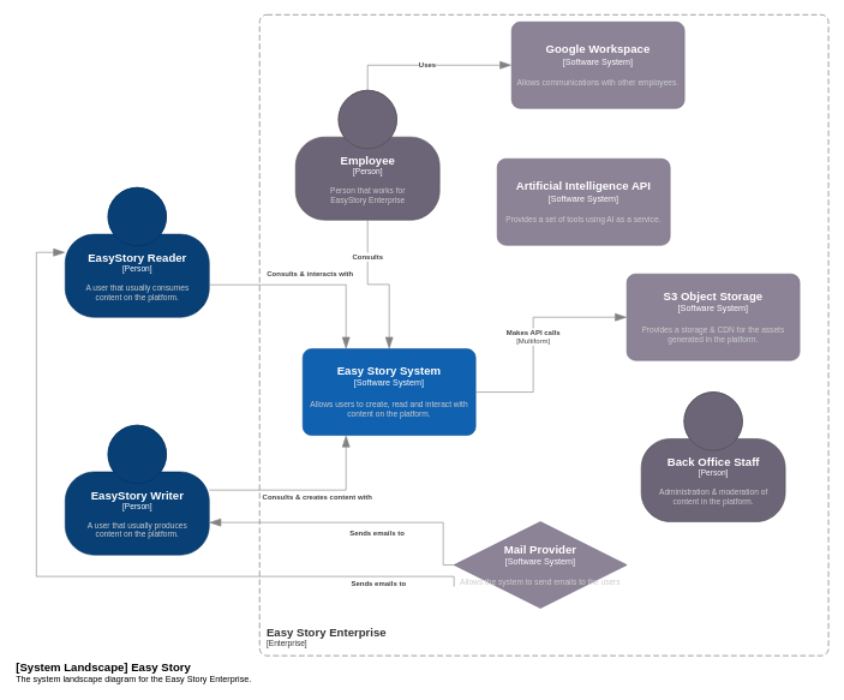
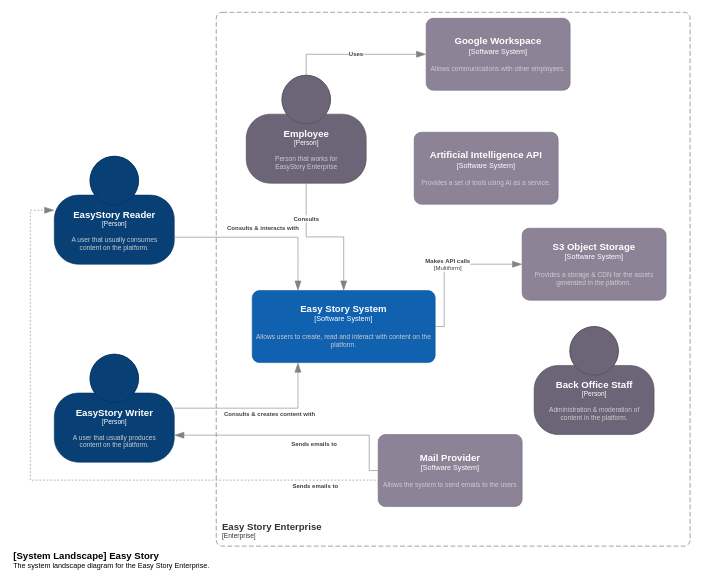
- <mxCell id="5" value="&lt;font style=&quot;font-size: 16px&quot;&gt;&lt;b&gt;Easy Story System&lt;/b&gt;&lt;/font&gt;&lt;div&gt;[Software System]&lt;/div&gt;&lt;br&gt;&lt;div&gt;&lt;font style=&quot;font-size: 11px&quot;&gt;&lt;font color=&quot;#cccccc&quot;&gt;Allows users to create, read and interact with content on the platform.&lt;/font&gt;&lt;/div&gt;" style="rounded=1;whiteSpace=wrap;html=1;labelBackgroundColor=none;fillColor=#1061B0;fontColor=#ffffff;align=center;arcSize=10;strokeColor=#0D5091;metaEdit=1;resizable=0;points=[[0.25,0,0],[0.5,0,0],[0.75,0,0],[1,0.25,0],[1,0.5,0],[1,0.75,0],[0.75,1,0],[0.5,1,0],[0.25,1,0],[0,0.75,0],[0,0.5,0],[0,0.25,0]];" parent="1" vertex="1"><mxGeometry x="420" y="484" width="240" height="120" as="geometry" /></mxCell>
+ <mxCell id="5" value="&lt;font style=&quot;font-size: 16px&quot;&gt;&lt;b&gt;Easy Story System&lt;/b&gt;&lt;/font&gt;&lt;div&gt;[Software System]&lt;/div&gt;&lt;br&gt;&lt;div&gt;&lt;font style=&quot;font-size: 11px&quot;&gt;&lt;font color=&quot;#cccccc&quot;&gt;Allows users to create, read and interact with content on the platform.&lt;/font&gt;&lt;/div&gt;" style="rounded=1;whiteSpace=wrap;html=1;labelBackgroundColor=none;fillColor=#1061B0;fontColor=#ffffff;align=center;arcSize=10;strokeColor=#0D5091;metaEdit=1;resizable=0;points=[[0.25,0,0],[0.5,0,0],[0.75,0,0],[1,0.25,0],[1,0.5,0],[1,0.75,0],[0.75,1,0],[0.5,1,0],[0.25,1,0],[0,0.75,0],[0,0.5,0],[0,0.25,0]];" parent="1" vertex="1"><mxGeometry x="420" y="484" width="305" height="120" as="geometry" /></mxCell>
- <mxCell id="8" value="&lt;font style=&quot;font-size: 16px&quot;&gt;&lt;b&gt;Mail Provider&lt;/b&gt;&lt;/font&gt;&lt;div&gt;[Software System]&lt;/div&gt;&lt;br&gt;&lt;div&gt;&lt;font style=&quot;font-size: 11px&quot;&gt;&lt;font color=&quot;#cccccc&quot;&gt;Allows the system to send emails to the users&lt;/font&gt;&lt;/div&gt;" style="rhombus;whiteSpace=wrap;html=1;labelBackgroundColor=none;fillColor=#8C8496;fontColor=#ffffff;align=center;arcSize=10;strokeColor=#736782;metaEdit=1;resizable=0;points=[[0.25,0,0],[0.5,0,0],[0.75,0,0],[1,0.25,0],[1,0.5,0],[1,0.75,0],[0.75,1,0],[0.5,1,0],[0.25,1,0],[0,0.75,0],[0,0.5,0],[0,0.25,0]];" parent="1" vertex="1"><mxGeometry x="630" y="724" width="240" height="120" as="geometry" /></mxCell>
+ <mxCell id="8" value="&lt;font style=&quot;font-size: 16px&quot;&gt;&lt;b&gt;Mail Provider&lt;/b&gt;&lt;/font&gt;&lt;div&gt;[Software System]&lt;/div&gt;&lt;br&gt;&lt;div&gt;&lt;font style=&quot;font-size: 11px&quot;&gt;&lt;font color=&quot;#cccccc&quot;&gt;Allows the system to send emails to the users&lt;/font&gt;&lt;/div&gt;" style="rounded=1;whiteSpace=wrap;html=1;labelBackgroundColor=none;fillColor=#8C8496;fontColor=#ffffff;align=center;arcSize=10;strokeColor=#736782;metaEdit=1;resizable=0;points=[[0.25,0,0],[0.5,0,0],[0.75,0,0],[1,0.25,0],[1,0.5,0],[1,0.75,0],[0.75,1,0],[0.5,1,0],[0.25,1,0],[0,0.75,0],[0,0.5,0],[0,0.25,0]];" parent="1" vertex="1"><mxGeometry x="630" y="724" width="240" height="120" as="geometry" /></mxCell>
- <mxCell id="13" value="&lt;div style=&quot;text-align: left&quot;&gt;&lt;div style=&quot;text-align: center&quot;&gt;&lt;b&gt;Sends emails to&lt;/b&gt;&lt;/div&gt;" style="endArrow=blockThin;html=1;fontSize=10;fontColor=#404040;strokeWidth=1;endFill=1;strokeColor=#828282;elbow=vertical;metaEdit=1;endSize=14;startSize=14;jumpStyle=arc;jumpSize=16;rounded=0;edgeStyle=orthogonalEdgeStyle;exitX=0;exitY=0.75;exitDx=0;exitDy=0;exitPerimeter=0;entryX=0;entryY=0.5;entryDx=0;entryDy=0;entryPerimeter=0;" parent="1" source="8" target="3" edge="1"><mxGeometry x="-0.78" y="10" width="240" relative="1" as="geometry"><mxPoint x="605" y="805" as="sourcePoint" /><mxPoint x="280" y="770" as="targetPoint" /><mxPoint as="offset" /><Array as="points"><mxPoint x="50" y="800" /><mxPoint x="50" y="350" /></Array></mxGeometry></mxCell>
+ <mxCell id="13" value="&lt;div style=&quot;text-align: left&quot;&gt;&lt;div style=&quot;text-align: center&quot;&gt;&lt;b&gt;Sends emails to&lt;/b&gt;&lt;/div&gt;" style="endArrow=blockThin;html=1;fontSize=10;fontColor=#404040;strokeWidth=1;endFill=1;strokeColor=#828282;elbow=vertical;metaEdit=1;endSize=14;startSize=14;jumpStyle=arc;jumpSize=16;rounded=0;edgeStyle=orthogonalEdgeStyle;exitX=0;exitY=0.75;exitDx=0;exitDy=0;exitPerimeter=0;entryX=0;entryY=0.5;entryDx=0;entryDy=0;entryPerimeter=0;dashed=1;" parent="1" source="8" target="3" edge="1"><mxGeometry x="-0.78" y="10" width="240" relative="1" as="geometry"><mxPoint x="605" y="805" as="sourcePoint" /><mxPoint x="280" y="770" as="targetPoint" /><mxPoint as="offset" /><Array as="points"><mxPoint x="50" y="800" /><mxPoint x="50" y="350" /></Array></mxGeometry></mxCell>
